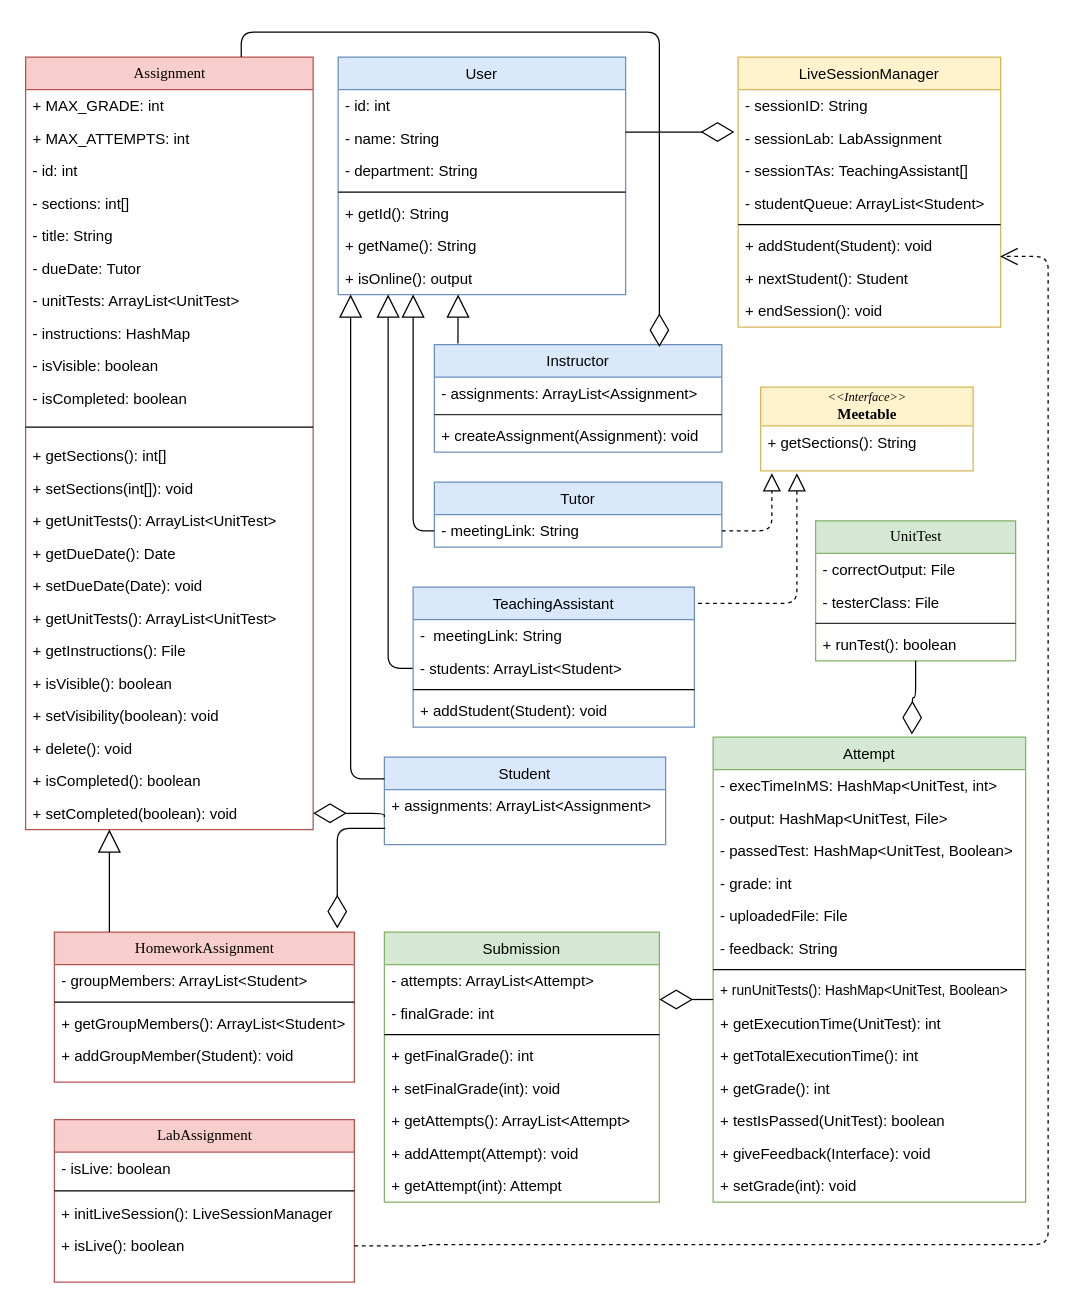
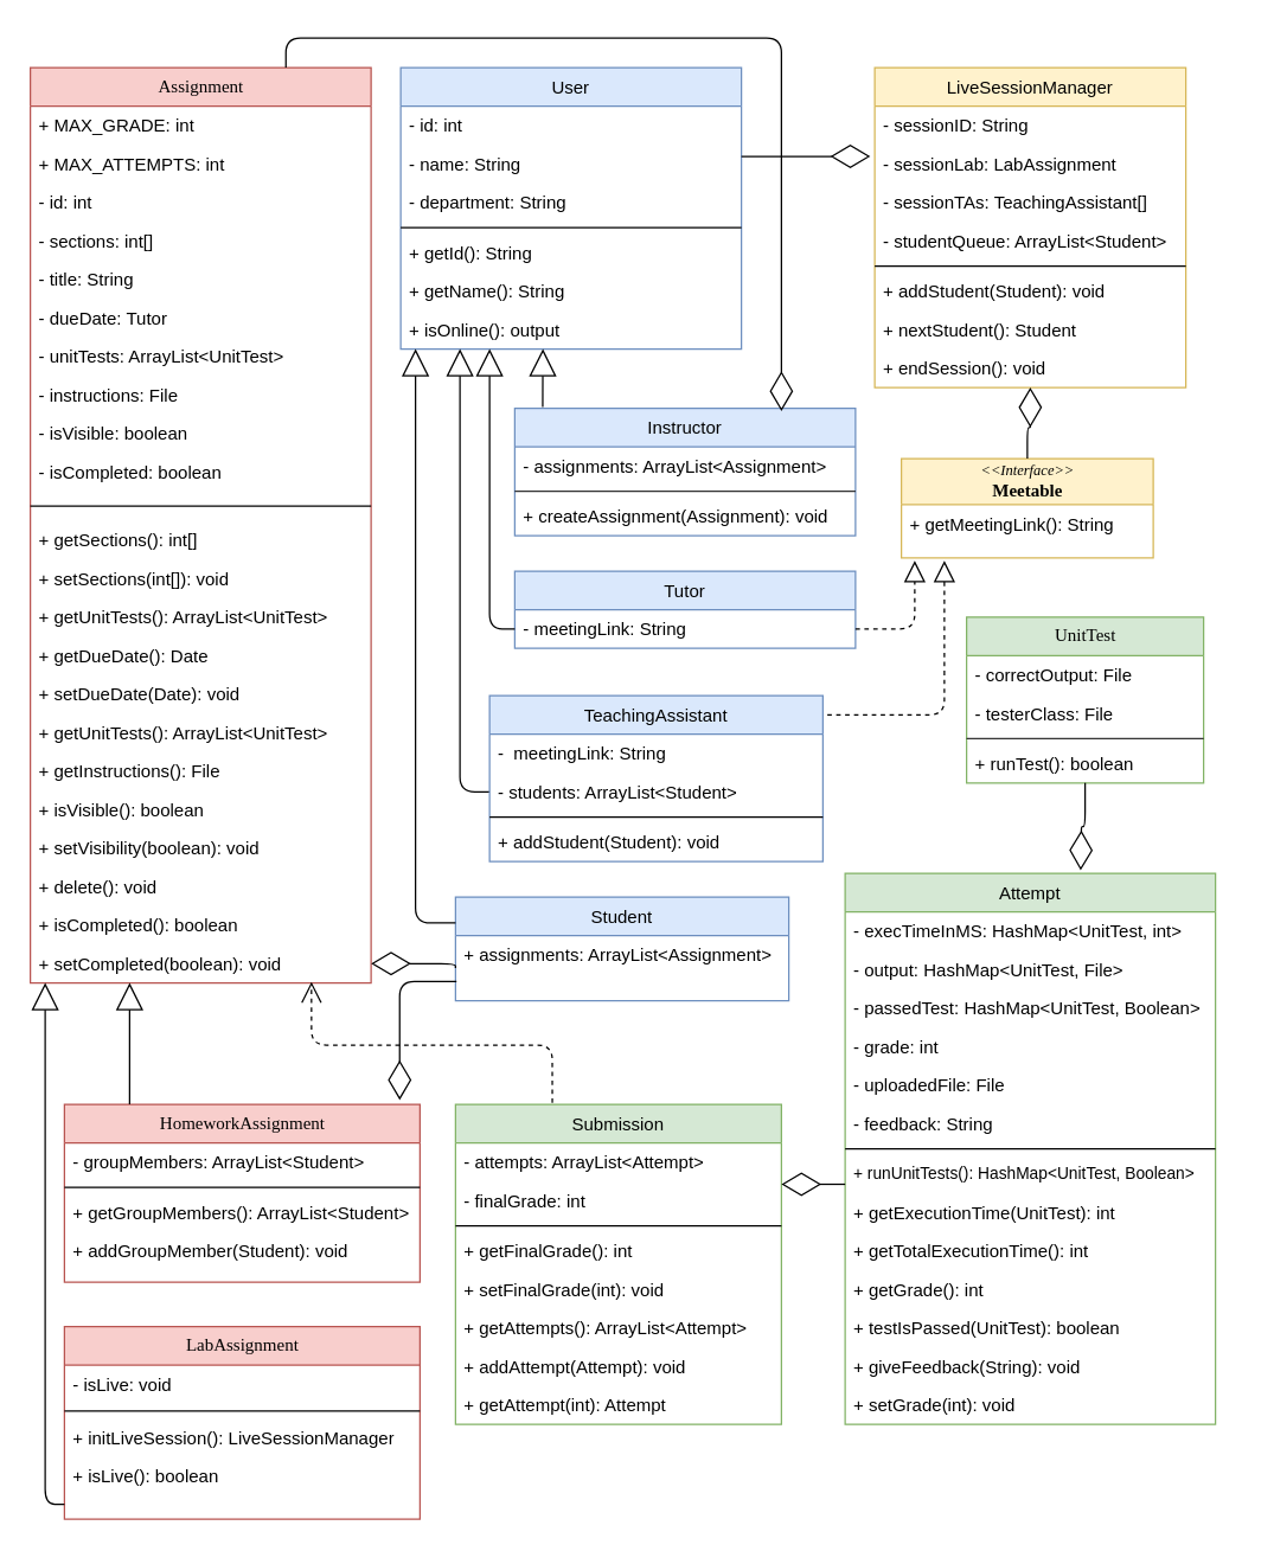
- <mxCell id="10" value="- instructions: HashMap" style="text;strokeColor=none;fillColor=none;align=left;verticalAlign=top;spacingLeft=4;spacingRight=4;overflow=hidden;rotatable=0;points=[[0,0.5],[1,0.5]];portConstraint=eastwest;" parent="2" vertex="1"><mxGeometry y="208" width="230" height="26" as="geometry" /></mxCell>
+ <mxCell id="10" value="- instructions: File" style="text;strokeColor=none;fillColor=none;align=left;verticalAlign=top;spacingLeft=4;spacingRight=4;overflow=hidden;rotatable=0;points=[[0,0.5],[1,0.5]];portConstraint=eastwest;" parent="2" vertex="1"><mxGeometry y="208" width="230" height="26" as="geometry" /></mxCell>
+ <mxCell id="114" value="" style="endArrow=diamondThin;endFill=0;endSize=24;html=1;edgeStyle=orthogonalEdgeStyle;" parent="1" source="112" target="83" edge="1"><mxGeometry width="160" relative="1" as="geometry"><mxPoint x="510" y="110" as="sourcePoint" /><mxPoint x="597" y="110" as="targetPoint" /><Array as="points"><mxPoint x="693" y="283" /><mxPoint x="695" y="283" /></Array></mxGeometry></mxCell>
- <mxCell id="113" value="+ getSections(): String" style="text;strokeColor=none;fillColor=none;align=left;verticalAlign=top;spacingLeft=4;spacingRight=4;overflow=hidden;rotatable=0;points=[[0,0.5],[1,0.5]];portConstraint=eastwest;fontSize=12;opacity=80;" parent="112" vertex="1"><mxGeometry y="31" width="170" height="26" as="geometry" /></mxCell>
+ <mxCell id="113" value="+ getMeetingLink(): String" style="text;strokeColor=none;fillColor=none;align=left;verticalAlign=top;spacingLeft=4;spacingRight=4;overflow=hidden;rotatable=0;points=[[0,0.5],[1,0.5]];portConstraint=eastwest;fontSize=12;opacity=80;" parent="112" vertex="1"><mxGeometry y="31" width="170" height="26" as="geometry" /></mxCell>
+ <mxCell id="105" value="" style="endArrow=open;endSize=12;dashed=1;html=1;exitX=0.297;exitY=-0.005;exitDx=0;exitDy=0;edgeStyle=orthogonalEdgeStyle;entryX=0.825;entryY=0.974;entryDx=0;entryDy=0;exitPerimeter=0;entryPerimeter=0;" parent="1" source="59" target="25" edge="1"><mxGeometry x="1" y="-652" width="160" relative="1" as="geometry"><mxPoint x="350" y="840" as="sourcePoint" /><mxPoint x="20" y="515" as="targetPoint" /><mxPoint x="184" y="-506" as="offset" /><Array as="points"><mxPoint x="372" y="700" /><mxPoint x="210" y="700" /></Array></mxGeometry></mxCell>
+ <mxCell id="95" value="" style="endArrow=block;endSize=16;endFill=0;html=1;strokeWidth=1;fontSize=11;edgeStyle=orthogonalEdgeStyle;" parent="1" source="31" target="2" edge="1"><mxGeometry width="160" relative="1" as="geometry"><mxPoint x="-140" y="900" as="sourcePoint" /><mxPoint x="20" y="900" as="targetPoint" /><Array as="points"><mxPoint x="30" y="1010" /></Array></mxGeometry></mxCell>
- <mxCell id="99" value="" style="endArrow=open;endSize=12;dashed=1;html=1;edgeStyle=orthogonalEdgeStyle;exitX=1;exitY=0.5;exitDx=0;exitDy=0;entryX=0.998;entryY=-0.17;entryDx=0;entryDy=0;entryPerimeter=0;" parent="1" source="35" target="90" edge="1"><mxGeometry x="0.308" y="-99" width="160" relative="1" as="geometry"><mxPoint x="342" y="1020" as="sourcePoint" /><mxPoint x="950" y="200" as="targetPoint" /><Array as="points"><mxPoint x="342" y="991" /><mxPoint x="838" y="990" /><mxPoint x="838" y="200" /></Array><mxPoint x="-14" y="50" as="offset" /></mxGeometry></mxCell>
- <mxCell id="81" value="+ giveFeedback(Interface): void" style="text;strokeColor=none;fillColor=none;align=left;verticalAlign=top;spacingLeft=4;spacingRight=4;overflow=hidden;rotatable=0;points=[[0,0.5],[1,0.5]];portConstraint=eastwest;" parent="68" vertex="1"><mxGeometry y="320" width="250" height="26" as="geometry" /></mxCell>
+ <mxCell id="81" value="+ giveFeedback(String): void" style="text;strokeColor=none;fillColor=none;align=left;verticalAlign=top;spacingLeft=4;spacingRight=4;overflow=hidden;rotatable=0;points=[[0,0.5],[1,0.5]];portConstraint=eastwest;" parent="68" vertex="1"><mxGeometry y="320" width="250" height="26" as="geometry" /></mxCell>
- <mxCell id="32" value="- isLive: boolean" style="text;html=1;strokeColor=none;fillColor=none;align=left;verticalAlign=top;spacingLeft=4;spacingRight=4;whiteSpace=wrap;overflow=hidden;rotatable=0;points=[[0,0.5],[1,0.5]];portConstraint=eastwest;" parent="31" vertex="1"><mxGeometry y="26" width="240" height="26" as="geometry" /></mxCell>
+ <mxCell id="32" value="- isLive: void" style="text;html=1;strokeColor=none;fillColor=none;align=left;verticalAlign=top;spacingLeft=4;spacingRight=4;whiteSpace=wrap;overflow=hidden;rotatable=0;points=[[0,0.5],[1,0.5]];portConstraint=eastwest;" parent="31" vertex="1"><mxGeometry y="26" width="240" height="26" as="geometry" /></mxCell>
